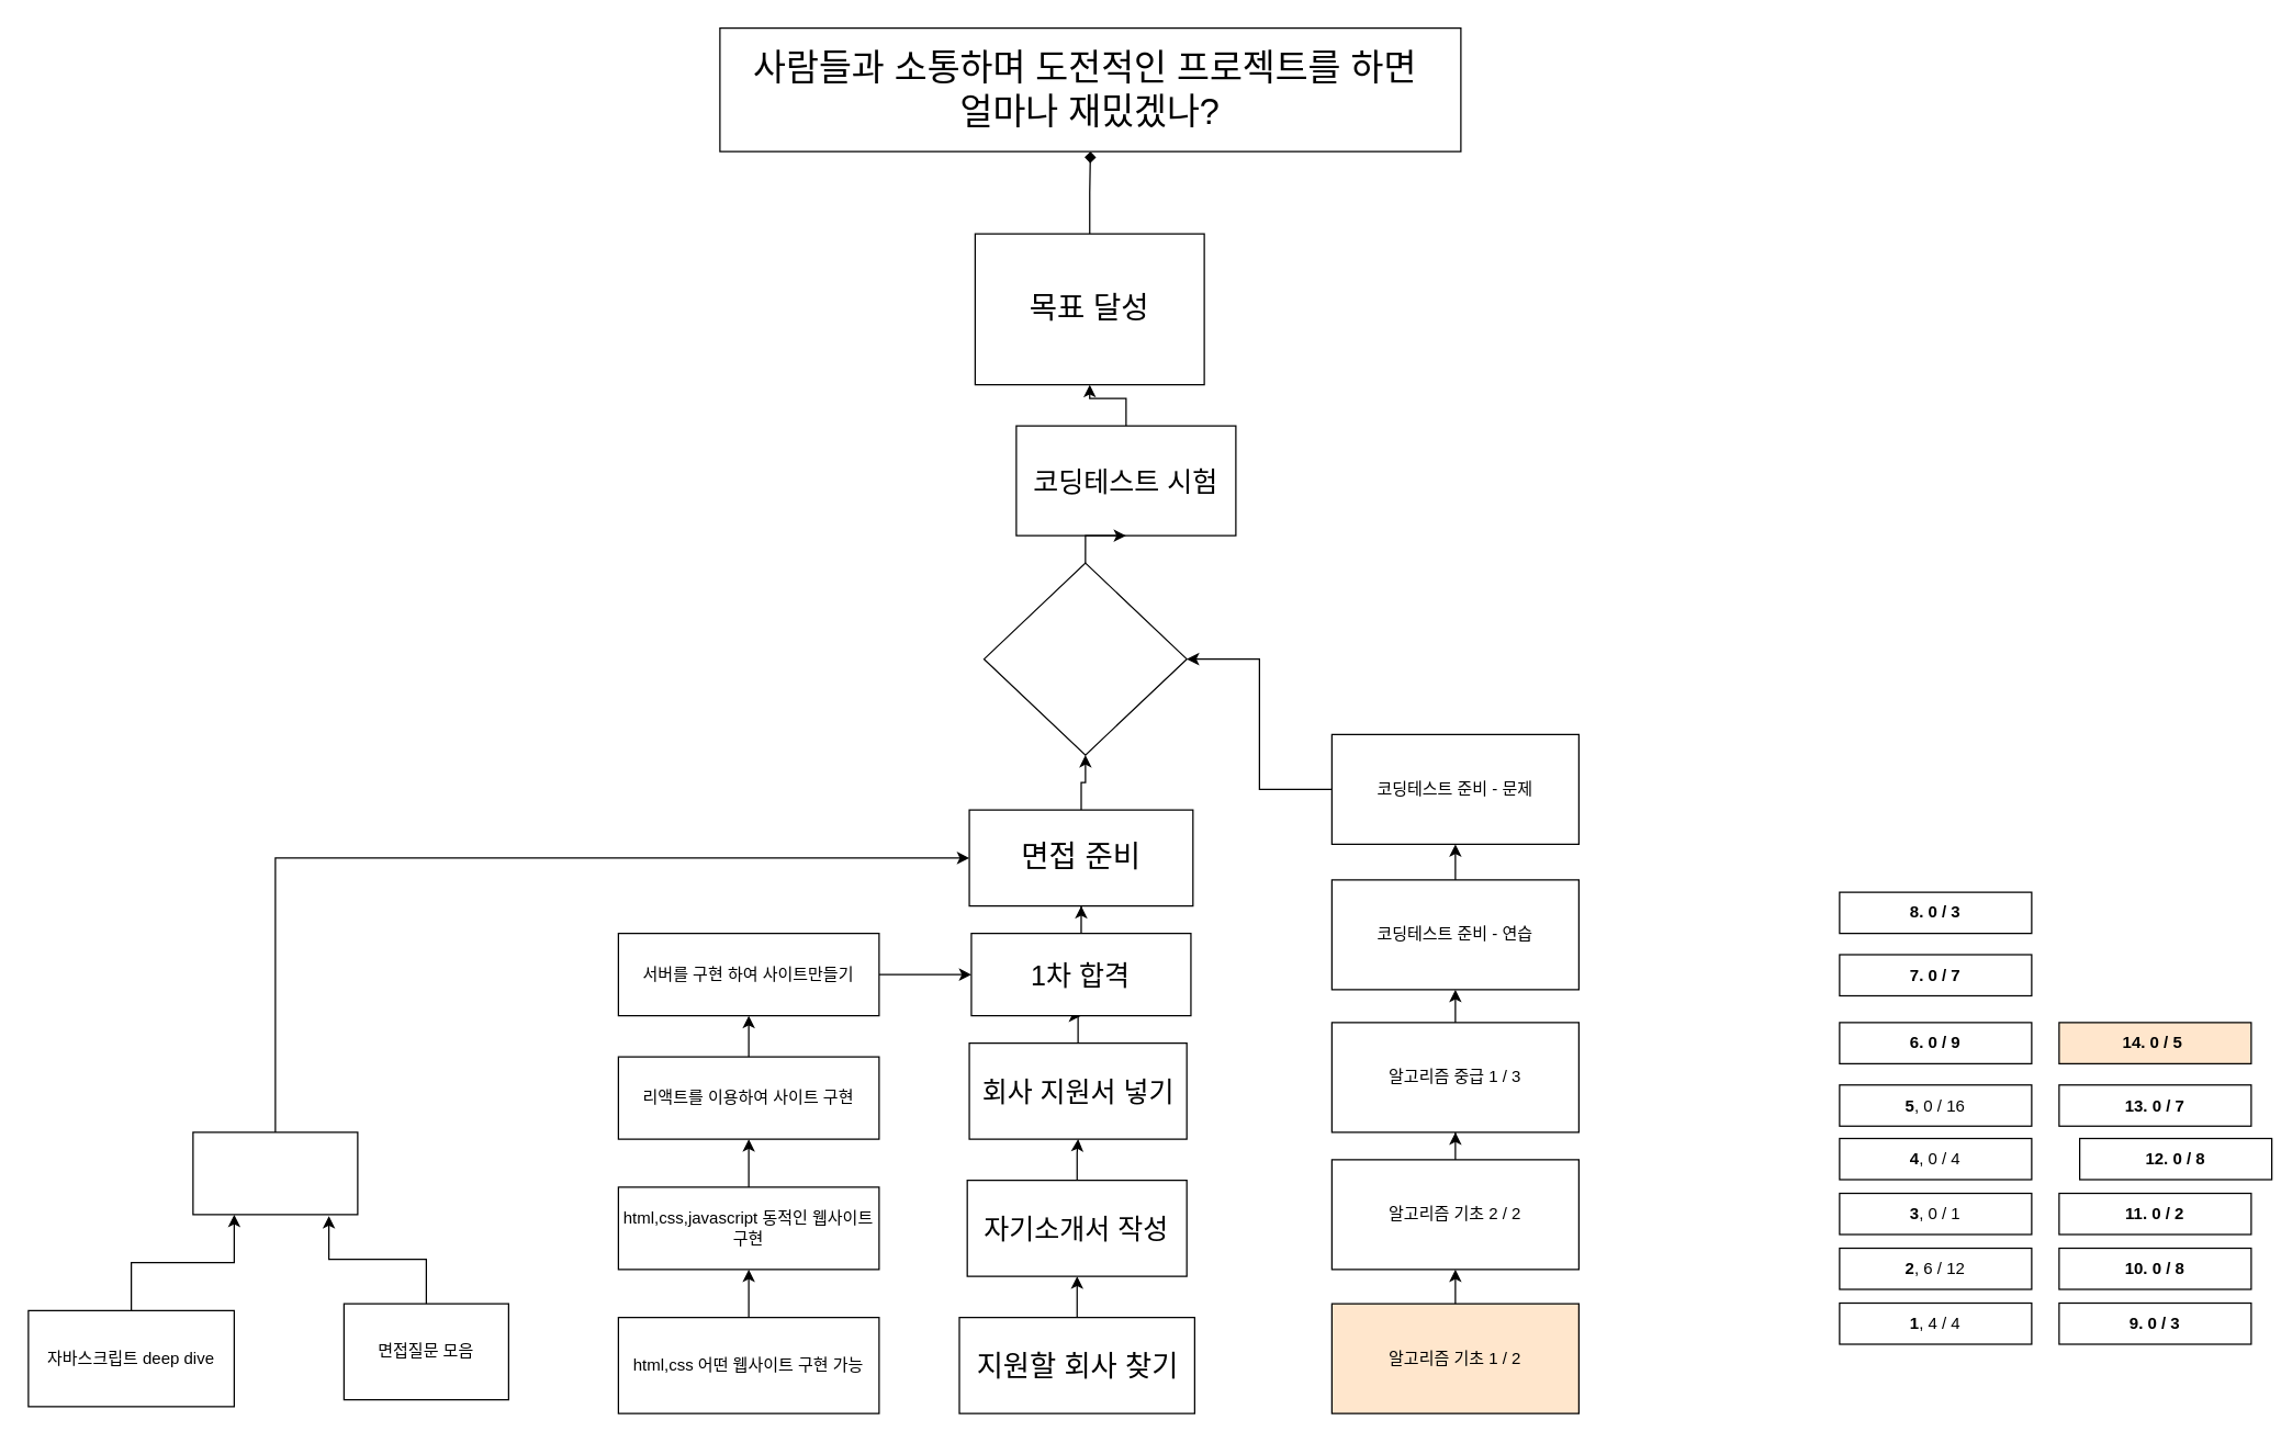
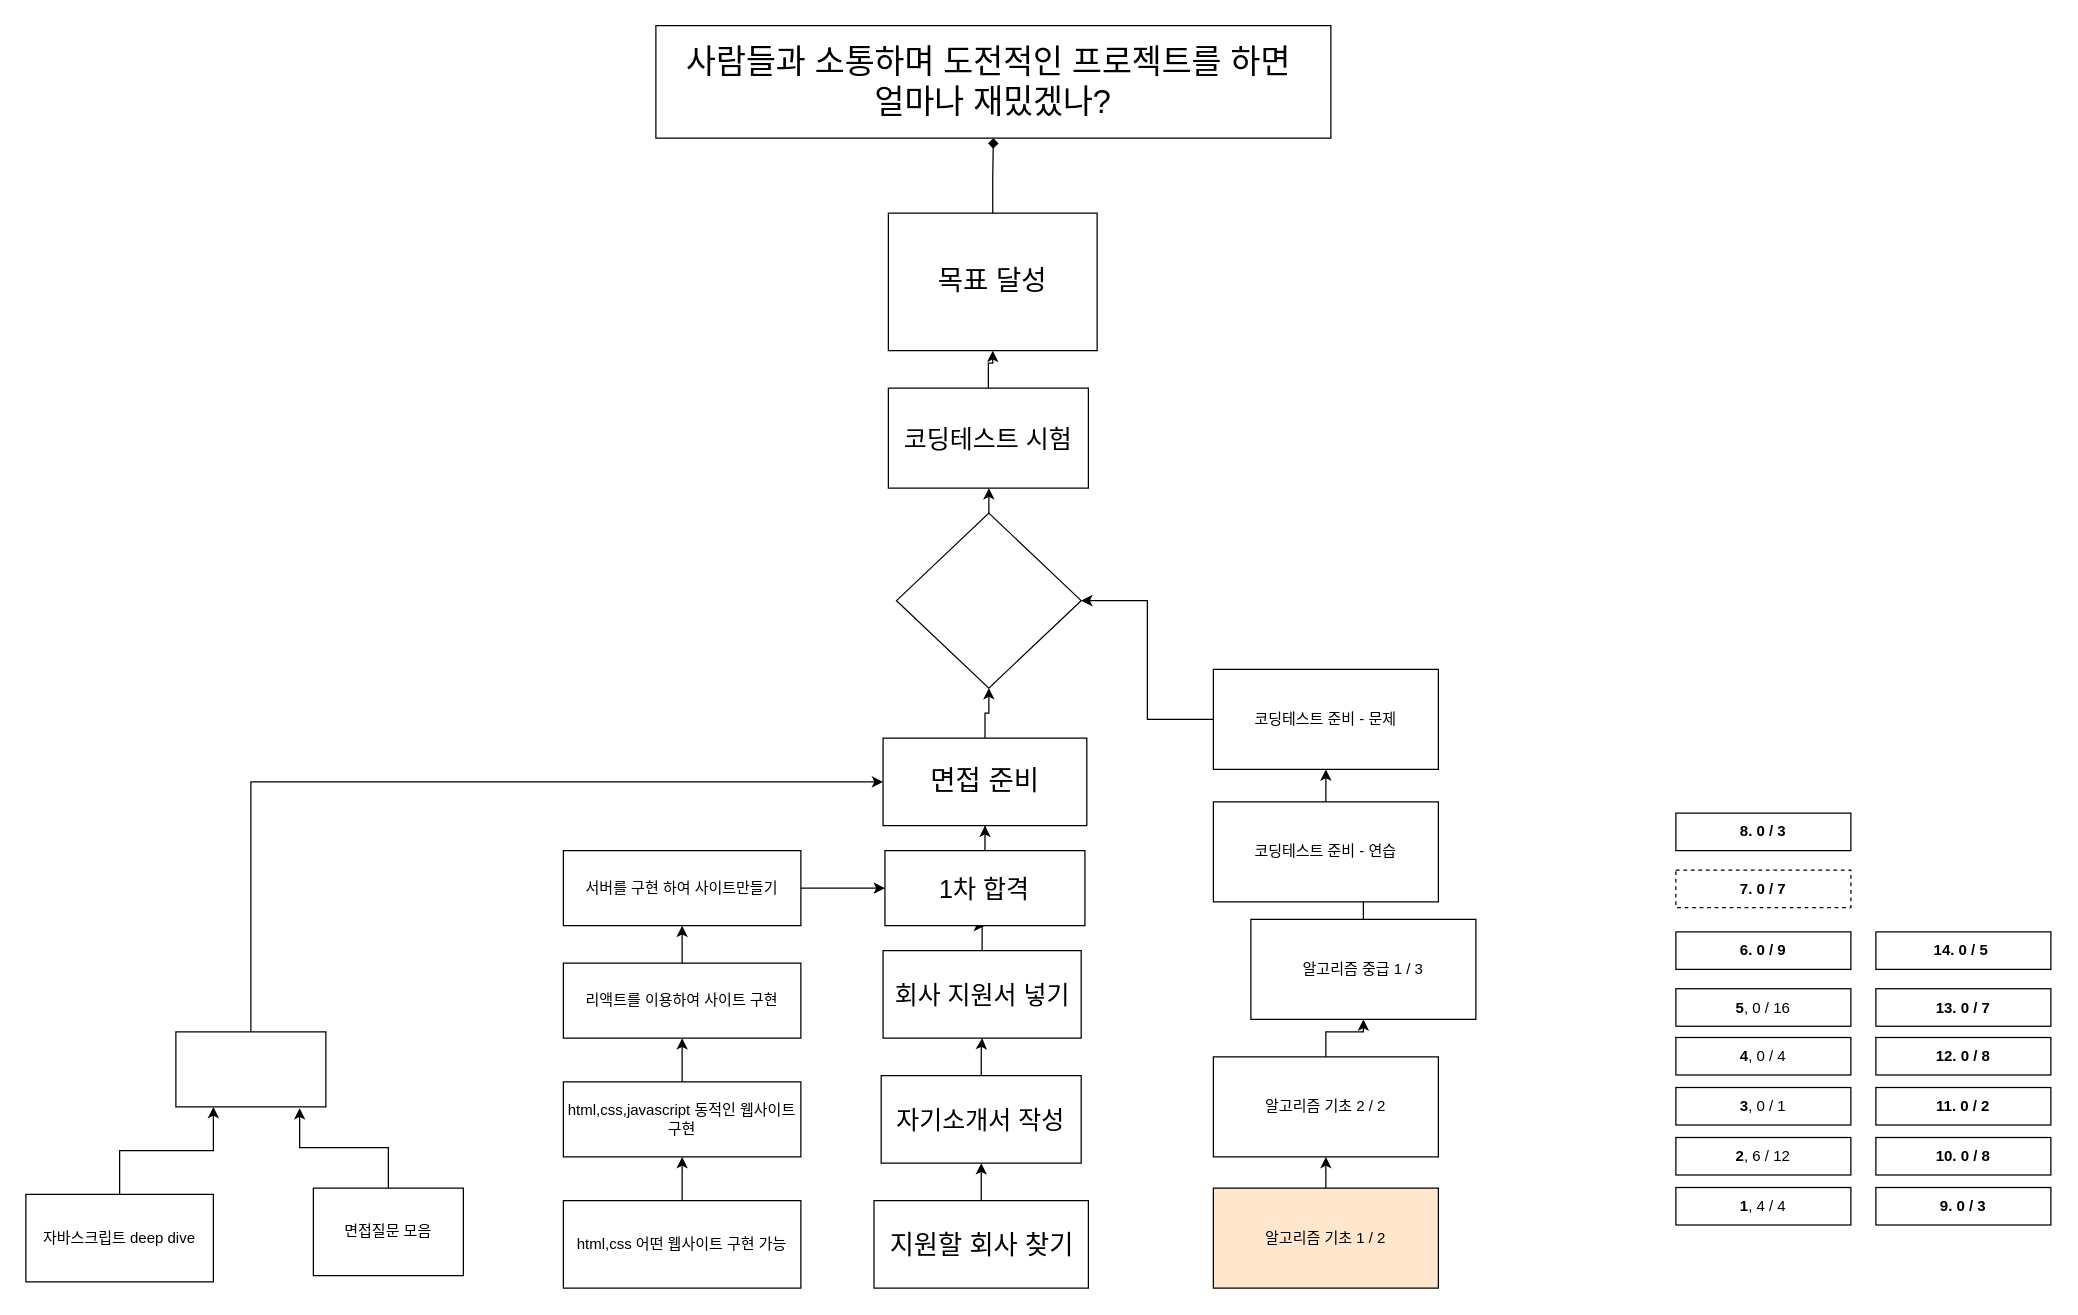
- <mxCell id="9" value="&lt;font style=&quot;font-size: 20px&quot;&gt;코딩테스트 시험&lt;/font&gt;" style="rounded=0;whiteSpace=wrap;html=1;" parent="1" vertex="1"><mxGeometry x="740" y="310" width="160" height="80" as="geometry" /></mxCell>
+ <mxCell id="9" value="&lt;font style=&quot;font-size: 20px&quot;&gt;코딩테스트 시험&lt;/font&gt;" style="rounded=0;whiteSpace=wrap;html=1;" parent="1" vertex="1"><mxGeometry x="710" y="310" width="160" height="80" as="geometry" /></mxCell>
- <mxCell id="48" value="&lt;b&gt;7. 0 / 7&lt;/b&gt;" style="rounded=0;whiteSpace=wrap;html=1;" parent="1" vertex="1"><mxGeometry x="1340" y="695.5" width="140" height="30" as="geometry" /></mxCell>
+ <mxCell id="48" value="&lt;b&gt;7. 0 / 7&lt;/b&gt;" style="rounded=0;whiteSpace=wrap;html=1;dashed=1;" parent="1" vertex="1"><mxGeometry x="1340" y="695.5" width="140" height="30" as="geometry" /></mxCell>
- <mxCell id="55" value="&lt;b&gt;14. 0 / 5&amp;nbsp;&lt;/b&gt;" style="rounded=0;whiteSpace=wrap;html=1;fillColor=#ffe6cc;" parent="1" vertex="1"><mxGeometry x="1500" y="745" width="140" height="30" as="geometry" /></mxCell>
+ <mxCell id="55" value="&lt;b&gt;14. 0 / 5&amp;nbsp;&lt;/b&gt;" style="rounded=0;whiteSpace=wrap;html=1;" parent="1" vertex="1"><mxGeometry x="1500" y="745" width="140" height="30" as="geometry" /></mxCell>
- <mxCell id="23" value="알고리즘 중급 1 / 3" style="rounded=0;whiteSpace=wrap;html=1;" parent="1" vertex="1"><mxGeometry x="970" y="745" width="180" height="80" as="geometry" /></mxCell>
+ <mxCell id="23" value="알고리즘 중급 1 / 3" style="rounded=0;whiteSpace=wrap;html=1;" parent="1" vertex="1"><mxGeometry x="1000" y="735" width="180" height="80" as="geometry" /></mxCell>
- <mxCell id="53" value="&lt;b&gt;12. 0 / 8&lt;/b&gt;" style="rounded=0;whiteSpace=wrap;html=1;" parent="1" vertex="1"><mxGeometry x="1515" y="829.5" width="140" height="30" as="geometry" /></mxCell>
+ <mxCell id="53" value="&lt;b&gt;12. 0 / 8&lt;/b&gt;" style="rounded=0;whiteSpace=wrap;html=1;" parent="1" vertex="1"><mxGeometry x="1500" y="829.5" width="140" height="30" as="geometry" /></mxCell>
